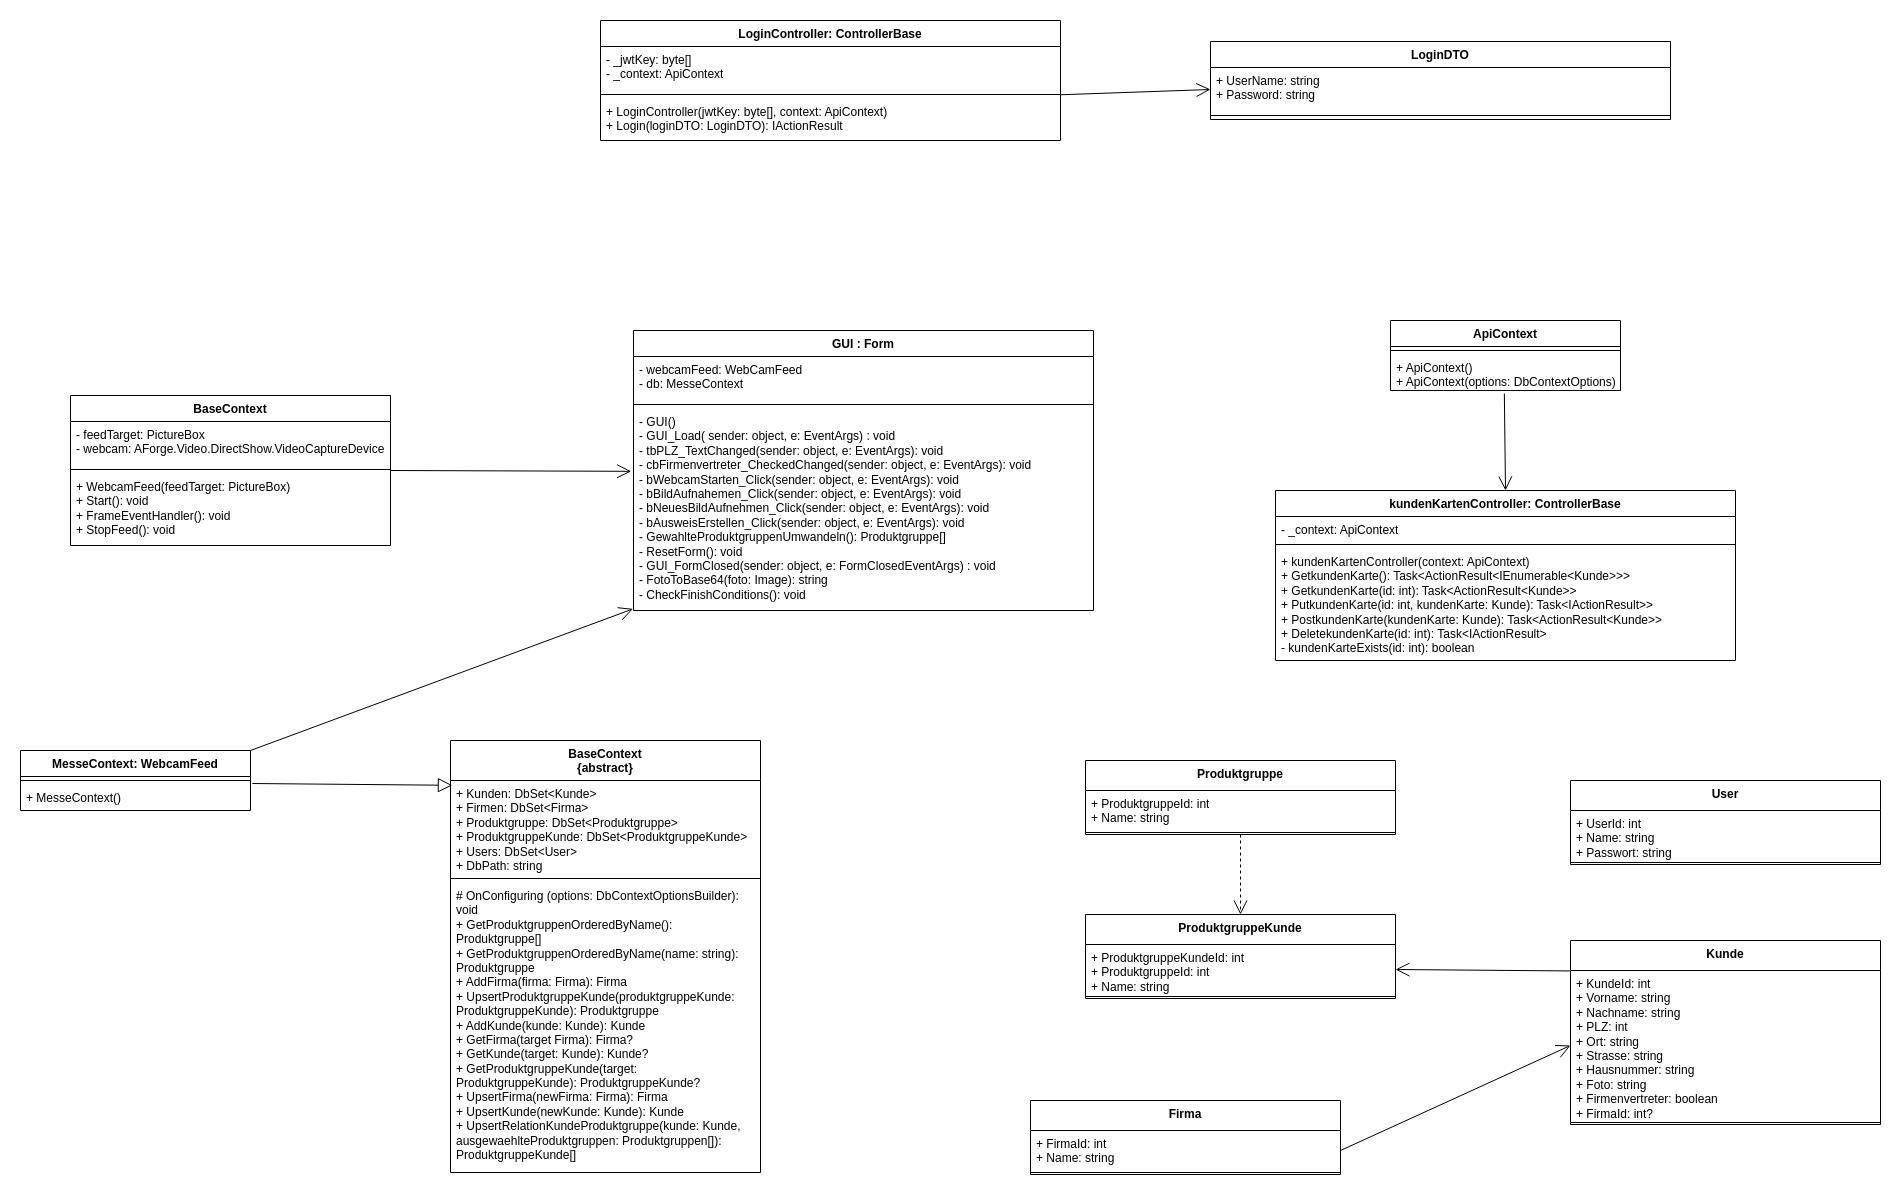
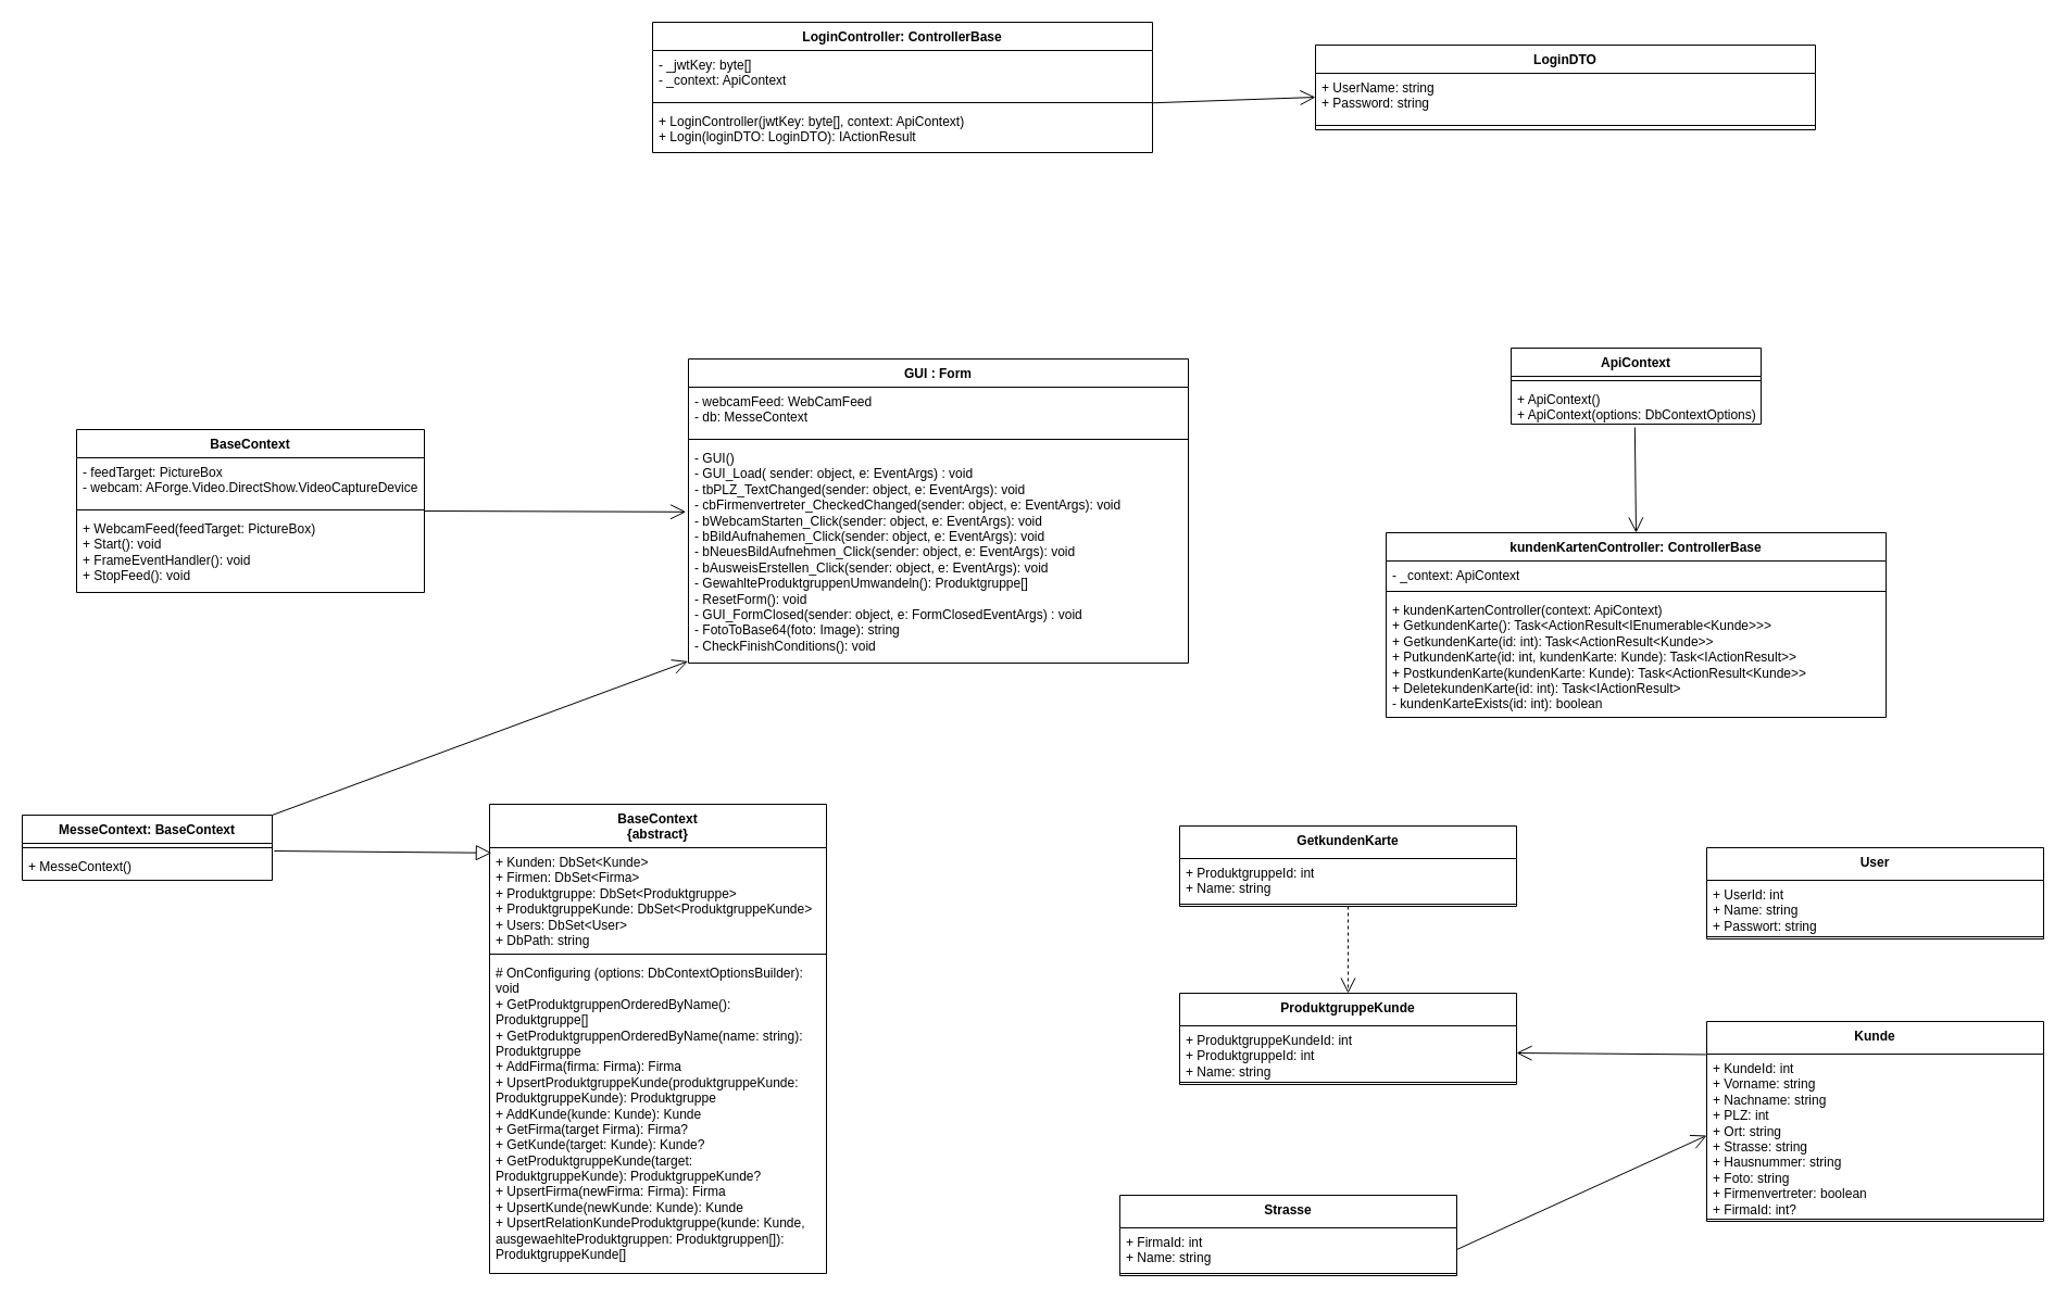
- <mxCell id="10" value="MesseContext: WebcamFeed" style="swimlane;fontStyle=1;align=center;verticalAlign=top;childLayout=stackLayout;horizontal=1;startSize=26;horizontalStack=0;resizeParent=1;resizeParentMax=0;resizeLast=0;collapsible=1;marginBottom=0;whiteSpace=wrap;html=1;" parent="1" vertex="1"><mxGeometry x="20" y="750" width="230" height="60" as="geometry" /></mxCell>
+ <mxCell id="10" value="MesseContext: BaseContext" style="swimlane;fontStyle=1;align=center;verticalAlign=top;childLayout=stackLayout;horizontal=1;startSize=26;horizontalStack=0;resizeParent=1;resizeParentMax=0;resizeLast=0;collapsible=1;marginBottom=0;whiteSpace=wrap;html=1;" parent="1" vertex="1"><mxGeometry x="20" y="750" width="230" height="60" as="geometry" /></mxCell>
- <mxCell id="26" value="Produktgruppe" style="swimlane;fontStyle=1;align=center;verticalAlign=top;childLayout=stackLayout;horizontal=1;startSize=30;horizontalStack=0;resizeParent=1;resizeParentMax=0;resizeLast=0;collapsible=1;marginBottom=0;whiteSpace=wrap;html=1;" parent="1" vertex="1"><mxGeometry x="1085" y="760" width="310" height="74" as="geometry"><mxRectangle x="-300" y="390" width="110" height="30" as="alternateBounds" /></mxGeometry></mxCell>
+ <mxCell id="26" value="GetkundenKarte" style="swimlane;fontStyle=1;align=center;verticalAlign=top;childLayout=stackLayout;horizontal=1;startSize=30;horizontalStack=0;resizeParent=1;resizeParentMax=0;resizeLast=0;collapsible=1;marginBottom=0;whiteSpace=wrap;html=1;" parent="1" vertex="1"><mxGeometry x="1085" y="760" width="310" height="74" as="geometry"><mxRectangle x="-300" y="390" width="110" height="30" as="alternateBounds" /></mxGeometry></mxCell>
- <mxCell id="20" value="Firma" style="swimlane;fontStyle=1;align=center;verticalAlign=top;childLayout=stackLayout;horizontal=1;startSize=30;horizontalStack=0;resizeParent=1;resizeParentMax=0;resizeLast=0;collapsible=1;marginBottom=0;whiteSpace=wrap;html=1;" parent="1" vertex="1"><mxGeometry x="1030" y="1100" width="310" height="74" as="geometry"><mxRectangle x="-300" y="390" width="110" height="30" as="alternateBounds" /></mxGeometry></mxCell>
+ <mxCell id="20" value="Strasse" style="swimlane;fontStyle=1;align=center;verticalAlign=top;childLayout=stackLayout;horizontal=1;startSize=30;horizontalStack=0;resizeParent=1;resizeParentMax=0;resizeLast=0;collapsible=1;marginBottom=0;whiteSpace=wrap;html=1;" parent="1" vertex="1"><mxGeometry x="1030" y="1100" width="310" height="74" as="geometry"><mxRectangle x="-300" y="390" width="110" height="30" as="alternateBounds" /></mxGeometry></mxCell>
